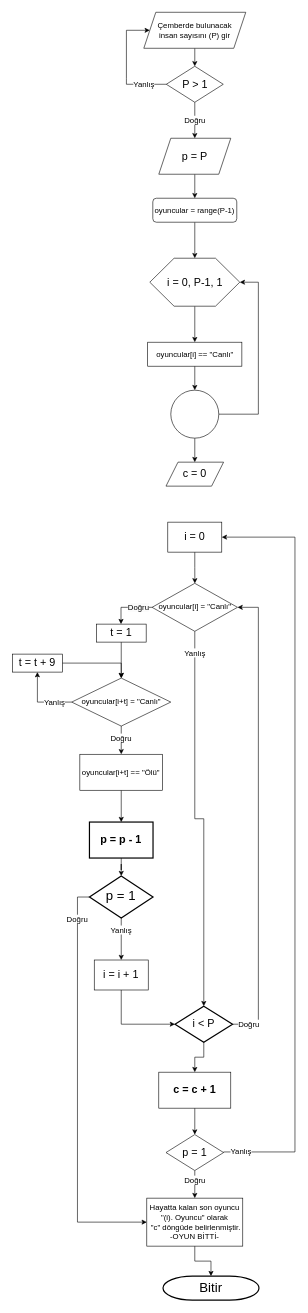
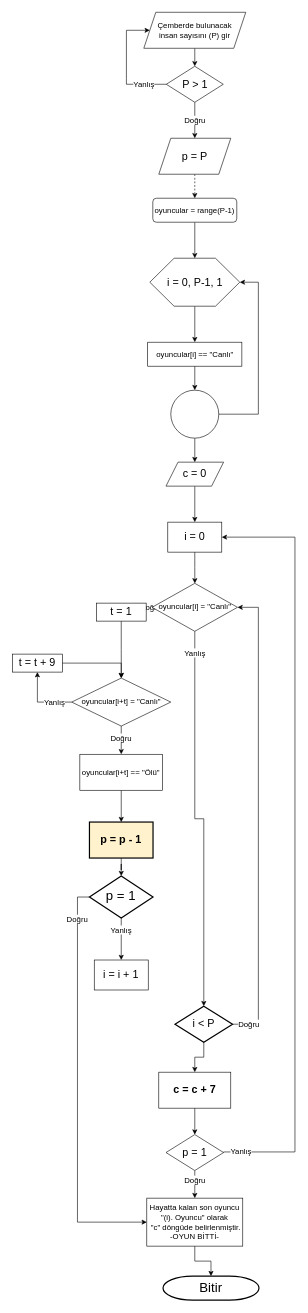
- <mxCell id="12" value="" style="edgeStyle=orthogonalEdgeStyle;rounded=0;orthogonalLoop=1;jettySize=auto;html=1;" edge="1" parent="1" source="13" target="36"><mxGeometry relative="1" as="geometry" /></mxCell>
+ <mxCell id="12" value="" style="edgeStyle=orthogonalEdgeStyle;rounded=0;orthogonalLoop=1;jettySize=auto;html=1;dashed=1;" edge="1" parent="1" source="13" target="36"><mxGeometry relative="1" as="geometry" /></mxCell>
+ <mxCell id="17" style="edgeStyle=orthogonalEdgeStyle;rounded=0;orthogonalLoop=1;jettySize=auto;html=1;exitX=0.5;exitY=1;exitDx=0;exitDy=0;fontFamily=Helvetica;fontSize=13;" parent="1" source="18" edge="1" target="30"><mxGeometry relative="1" as="geometry"><mxPoint x="324" y="850" as="targetPoint" /></mxGeometry></mxCell>
- <mxCell id="50" value="t = 1" style="rounded=0;whiteSpace=wrap;html=1;fontSize=18;" vertex="1" parent="1"><mxGeometry x="159.81" y="1040" width="83.13" height="30" as="geometry" /></mxCell>
+ <mxCell id="50" value="t = 1" style="rounded=0;whiteSpace=wrap;html=1;fontSize=18;" vertex="1" parent="1"><mxGeometry x="159.81" y="1005" width="83.13" height="30" as="geometry" /></mxCell>
- <mxCell id="19" value="p = p - 1" style="rounded=1;whiteSpace=wrap;html=1;absoluteArcSize=1;arcSize=0;strokeWidth=2;fontFamily=Helvetica;fontSize=18;fontStyle=1" parent="1" vertex="1"><mxGeometry x="148.38" y="1370" width="106" height="60" as="geometry" /></mxCell>
+ <mxCell id="19" value="p = p - 1" style="rounded=1;whiteSpace=wrap;html=1;absoluteArcSize=1;arcSize=0;strokeWidth=2;fontFamily=Helvetica;fontSize=18;fontStyle=1;fillColor=#fff2cc;" parent="1" vertex="1"><mxGeometry x="148.38" y="1370" width="106" height="60" as="geometry" /></mxCell>
- <mxCell id="44" style="edgeStyle=orthogonalEdgeStyle;rounded=0;orthogonalLoop=1;jettySize=auto;html=1;exitX=0.5;exitY=1;exitDx=0;exitDy=0;entryX=0;entryY=0.5;entryDx=0;entryDy=0;fontSize=13;" edge="1" parent="1" source="45" target="28"><mxGeometry relative="1" as="geometry" /></mxCell>
- <mxCell id="21" value="&lt;font style=&quot;font-size: 18px;&quot;&gt;c = c + 1&lt;/font&gt;" style="whiteSpace=wrap;html=1;fontSize=18;verticalAlign=middle;spacingTop=0;fontStyle=1" parent="1" vertex="1"><mxGeometry x="264" y="1787" width="120" height="60" as="geometry" /></mxCell>
+ <mxCell id="21" value="&lt;font style=&quot;font-size: 18px;&quot;&gt;c = c + 7&lt;/font&gt;" style="whiteSpace=wrap;html=1;fontSize=18;verticalAlign=middle;spacingTop=0;fontStyle=1" parent="1" vertex="1"><mxGeometry x="264" y="1787" width="120" height="60" as="geometry" /></mxCell>
